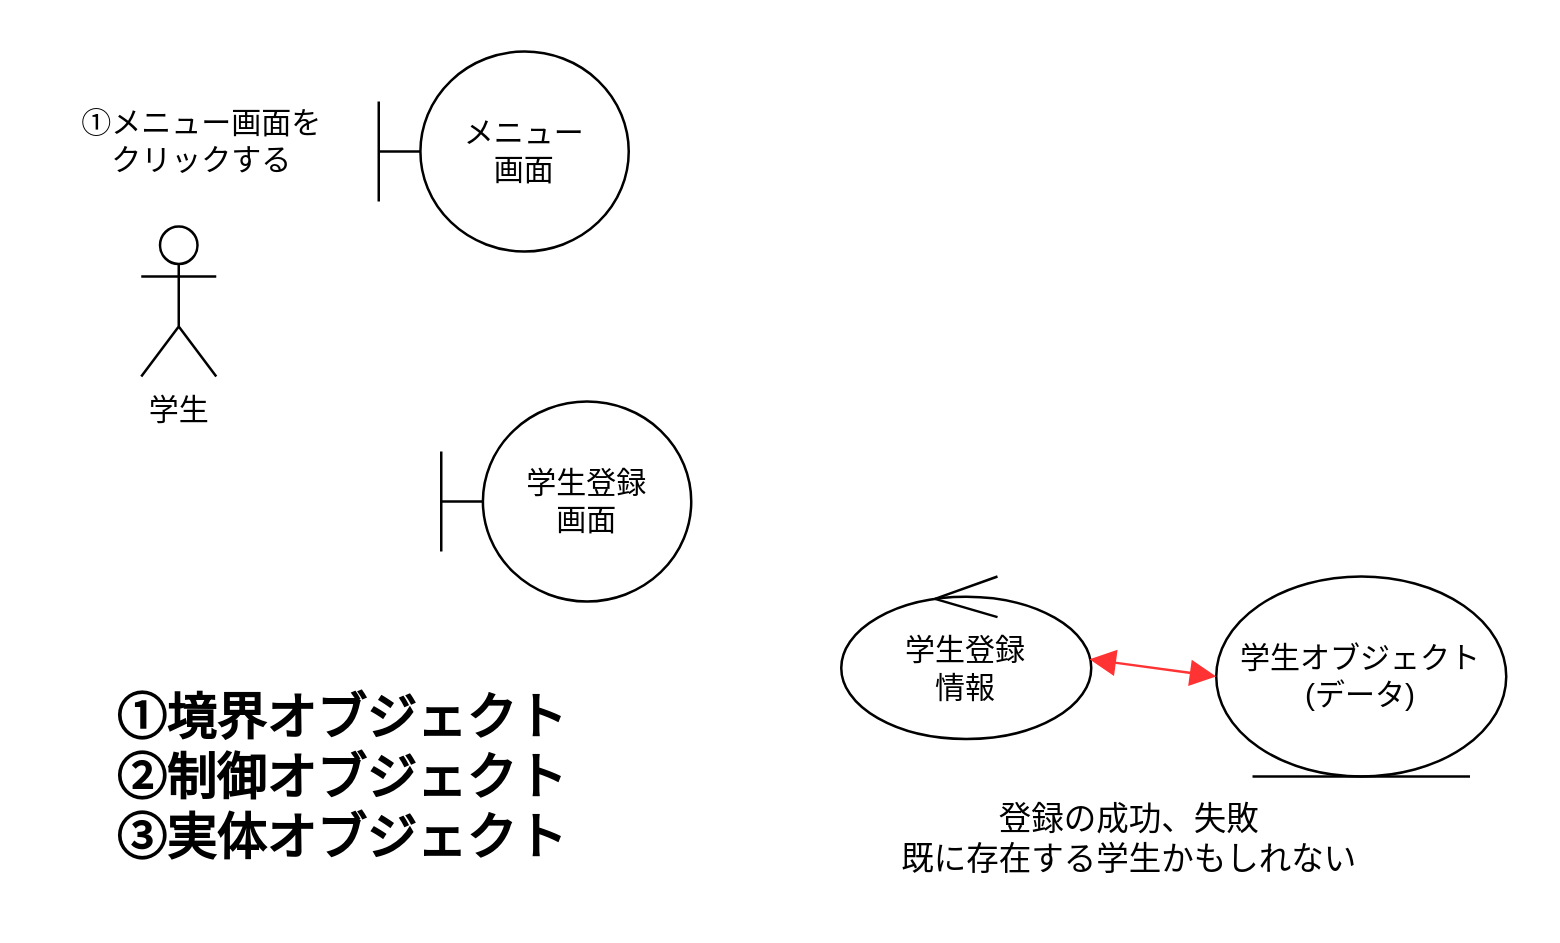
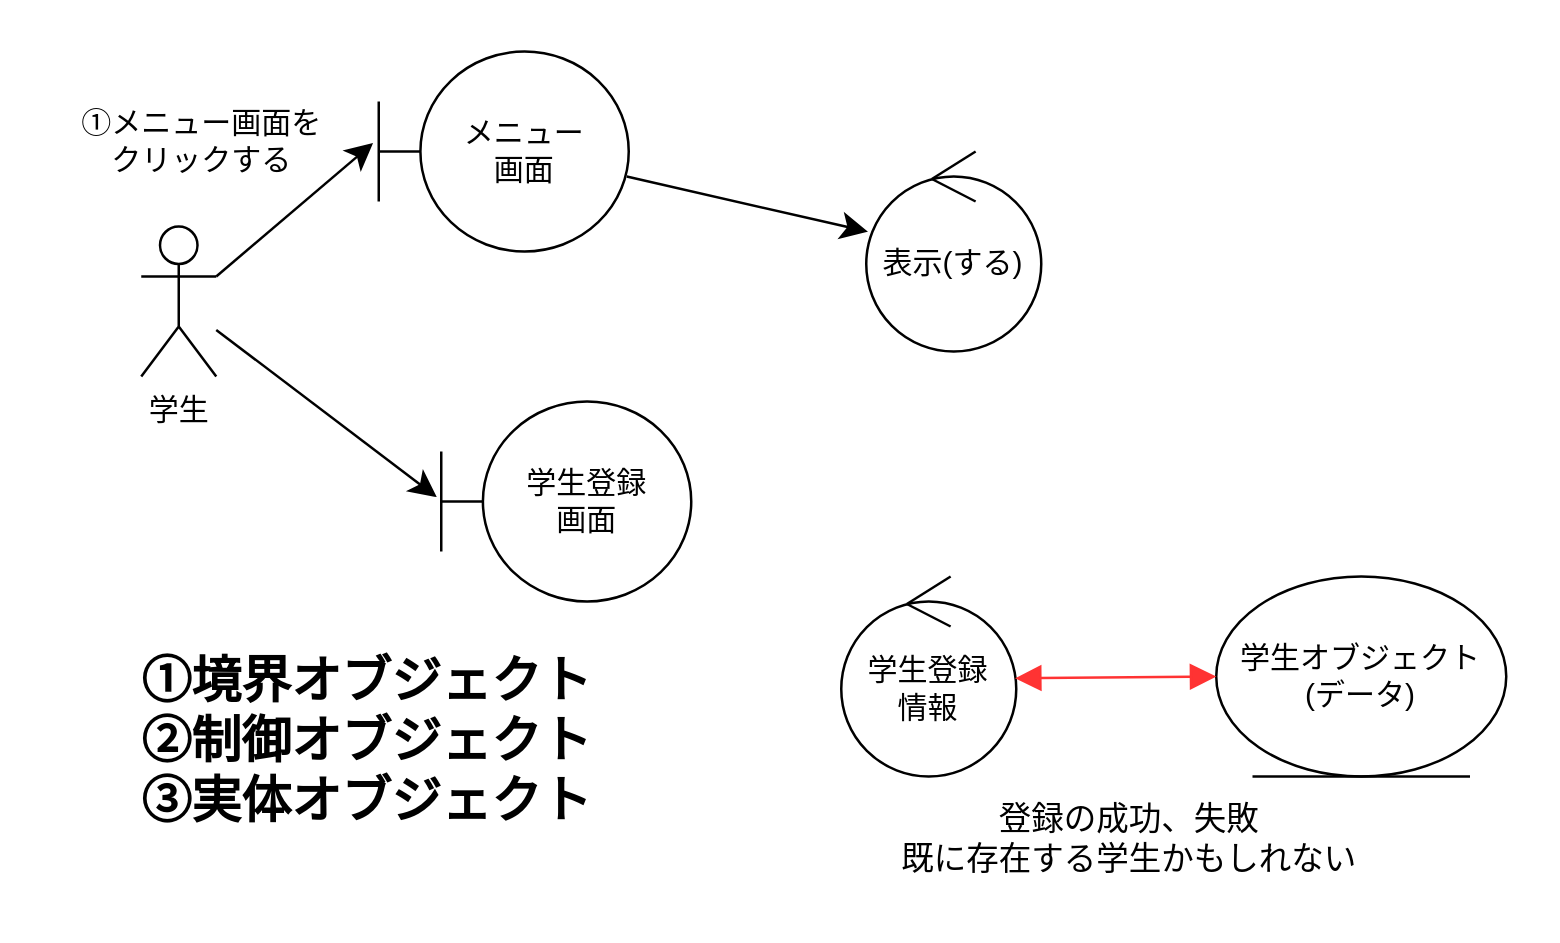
+ <mxCell id="8" value="" style="endArrow=classic;html=1;rounded=0;fontSize=12;startSize=8;endSize=8;curved=1;exitX=0.992;exitY=0.625;exitDx=0;exitDy=0;exitPerimeter=0;" edge="1" parent="1" source="4" target="7"><mxGeometry width="50" height="50" relative="1" as="geometry"><mxPoint x="276" y="113" as="sourcePoint" /><mxPoint x="364" y="60" as="targetPoint" /></mxGeometry></mxCell>
+ <mxCell id="5" value="" style="endArrow=classic;html=1;rounded=0;fontSize=12;startSize=8;endSize=8;curved=1;entryX=-0.023;entryY=0.458;entryDx=0;entryDy=0;entryPerimeter=0;exitX=1;exitY=0.333;exitDx=0;exitDy=0;exitPerimeter=0;" edge="1" parent="1" source="3" target="4"><mxGeometry width="50" height="50" relative="1" as="geometry"><mxPoint x="116" y="170" as="sourcePoint" /><mxPoint x="166" y="120" as="targetPoint" /></mxGeometry></mxCell>
+ <mxCell id="7" value="表示&lt;span style=&quot;background-color: transparent; color: light-dark(rgb(0, 0, 0), rgb(255, 255, 255));&quot;&gt;(する)&lt;/span&gt;" style="ellipse;shape=umlControl;whiteSpace=wrap;html=1;" vertex="1" parent="1"><mxGeometry x="346" y="60" width="70" height="80" as="geometry" /></mxCell>
+ <mxCell id="2" value="" style="edgeStyle=none;curved=1;rounded=0;orthogonalLoop=1;jettySize=auto;html=1;fontSize=12;startSize=8;endSize=8;entryX=-0.018;entryY=0.478;entryDx=0;entryDy=0;entryPerimeter=0;" edge="1" parent="1" source="3" target="9"><mxGeometry relative="1" as="geometry" /></mxCell>
- <mxCell id="10" value="学生登録&lt;div&gt;情報&lt;/div&gt;" style="ellipse;shape=umlControl;whiteSpace=wrap;html=1;" vertex="1" parent="1"><mxGeometry x="336" y="230" width="100" height="65" as="geometry" /></mxCell>
+ <mxCell id="10" value="学生登録&lt;div&gt;情報&lt;/div&gt;" style="ellipse;shape=umlControl;whiteSpace=wrap;html=1;" vertex="1" parent="1"><mxGeometry x="336" y="230" width="70" height="80" as="geometry" /></mxCell>
- <mxCell id="14" value="①境界オブジェクト&lt;div&gt;②制御オブジェクト&lt;/div&gt;&lt;div&gt;③実体オブジェクト&lt;/div&gt;" style="text;html=1;align=center;verticalAlign=middle;resizable=0;points=[];autosize=1;strokeColor=none;fillColor=none;fontSize=20;fontStyle=1" vertex="1" parent="1"><mxGeometry x="36" y="265" width="200" height="90" as="geometry" /></mxCell>
+ <mxCell id="14" value="①境界オブジェクト&lt;div&gt;②制御オブジェクト&lt;/div&gt;&lt;div&gt;③実体オブジェクト&lt;/div&gt;" style="text;html=1;align=center;verticalAlign=middle;resizable=0;points=[];autosize=1;strokeColor=none;fillColor=none;fontSize=20;fontStyle=1" vertex="1" parent="1"><mxGeometry x="46" y="250" width="200" height="90" as="geometry" /></mxCell>
